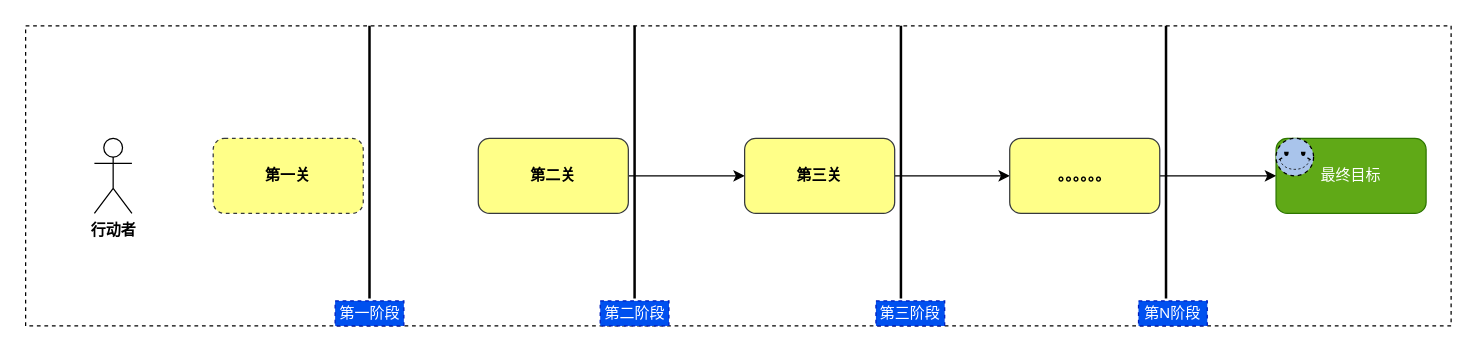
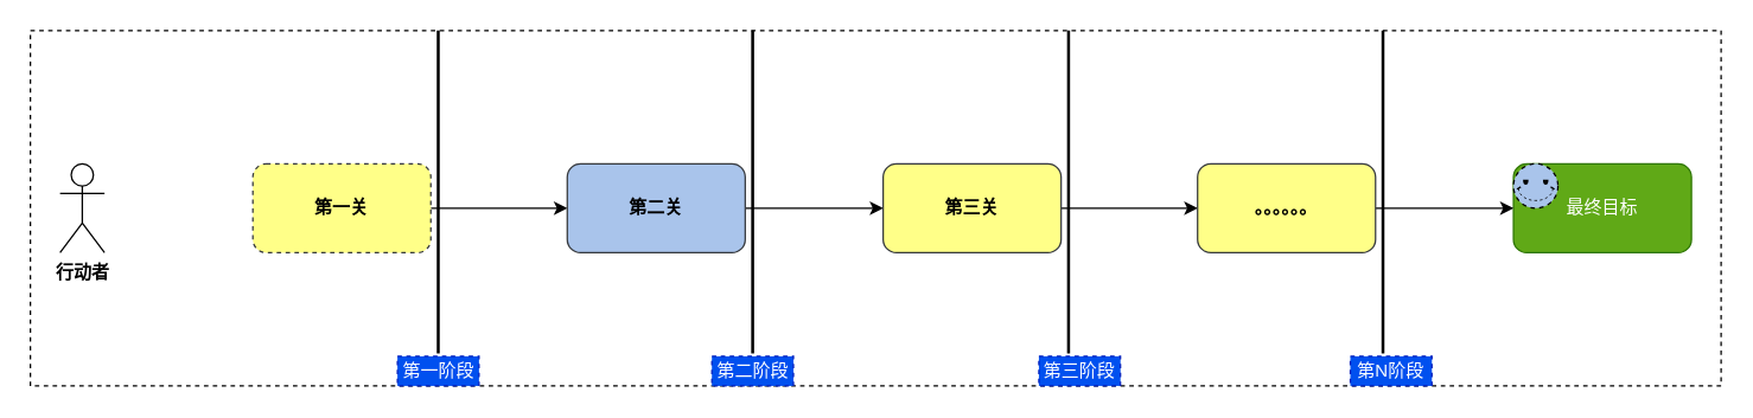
- <mxCell id="16" value="行动者" style="shape=umlActor;verticalLabelPosition=bottom;verticalAlign=top;html=1;outlineConnect=0;fontSize=12;fontFamily=Helvetica;fontStyle=1" parent="1" vertex="1"><mxGeometry x="75" y="110" width="30" height="60" as="geometry" /></mxCell>
+ <mxCell id="16" value="行动者" style="shape=umlActor;verticalLabelPosition=bottom;verticalAlign=top;html=1;outlineConnect=0;fontSize=12;fontFamily=Helvetica;fontStyle=1" parent="1" vertex="1"><mxGeometry x="40" y="110" width="30" height="60" as="geometry" /></mxCell>
+ <mxCell id="4" value="" style="edgeStyle=orthogonalEdgeStyle;rounded=0;orthogonalLoop=1;jettySize=auto;html=1;fontSize=12;fontFamily=Helvetica;" parent="1" source="5" target="7" edge="1"><mxGeometry relative="1" as="geometry" /></mxCell>
- <mxCell id="7" value="第二关" style="rounded=1;whiteSpace=wrap;html=1;fontSize=12;fillColor=#ffff88;strokeColor=#36393d;fontFamily=Helvetica;fontStyle=1" parent="1" vertex="1"><mxGeometry x="382" y="110" width="120" height="60" as="geometry" /></mxCell>
+ <mxCell id="7" value="第二关" style="rounded=1;whiteSpace=wrap;html=1;fontSize=12;fillColor=#a9c4eb;strokeColor=#36393d;fontFamily=Helvetica;fontStyle=1;" parent="1" vertex="1"><mxGeometry x="382" y="110" width="120" height="60" as="geometry" /></mxCell>
